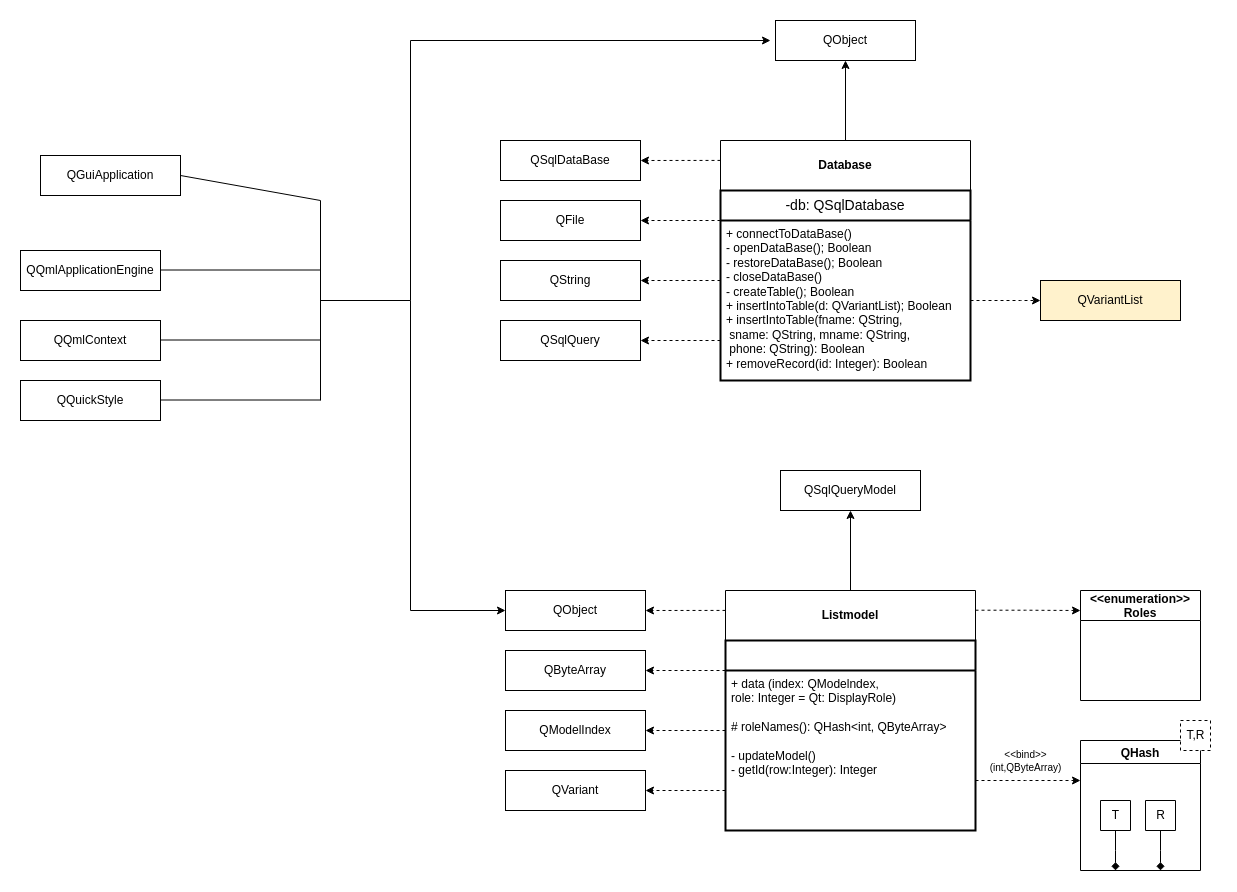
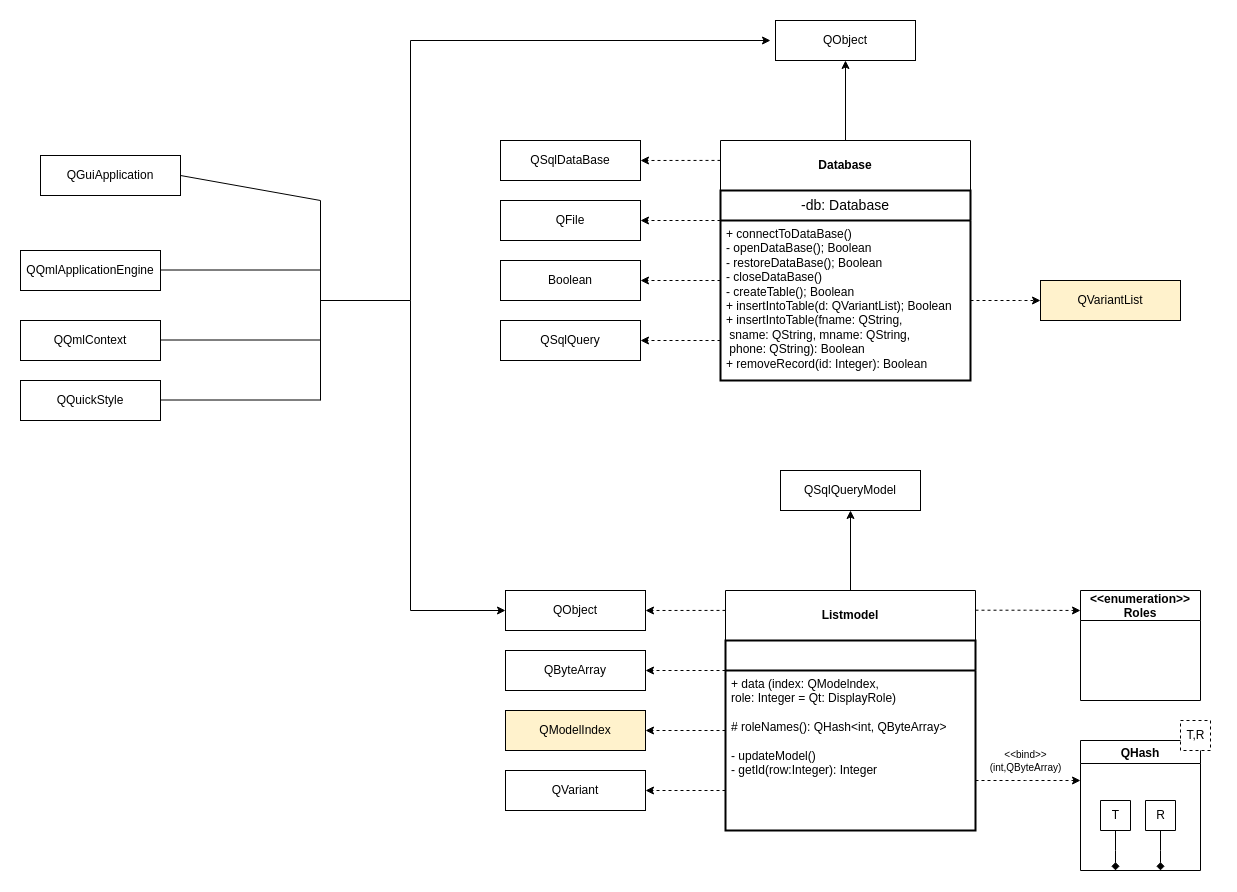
- <mxCell id="3" value="-db: QSqlDatabase" style="swimlane;childLayout=stackLayout;horizontal=1;startSize=30;horizontalStack=0;rounded=1;fontSize=14;fontStyle=0;strokeWidth=2;resizeParent=0;resizeLast=1;shadow=0;dashed=0;align=center;arcSize=0;whiteSpace=wrap;html=1;" parent="2" vertex="1"><mxGeometry y="50" width="250" height="190" as="geometry" /></mxCell>
+ <mxCell id="3" value="-db: Database" style="swimlane;childLayout=stackLayout;horizontal=1;startSize=30;horizontalStack=0;rounded=1;fontSize=14;fontStyle=0;strokeWidth=2;resizeParent=0;resizeLast=1;shadow=0;dashed=0;align=center;arcSize=0;whiteSpace=wrap;html=1;" parent="2" vertex="1"><mxGeometry y="50" width="250" height="190" as="geometry" /></mxCell>
- <mxCell id="12" value="QString" style="rounded=0;whiteSpace=wrap;html=1;" parent="1" vertex="1"><mxGeometry x="500" y="260" width="140" height="40" as="geometry" /></mxCell>
+ <mxCell id="12" value="Boolean" style="rounded=0;whiteSpace=wrap;html=1;" parent="1" vertex="1"><mxGeometry x="500" y="260" width="140" height="40" as="geometry" /></mxCell>
- <mxCell id="27" value="QModelIndex" style="rounded=0;whiteSpace=wrap;html=1;" parent="1" vertex="1"><mxGeometry x="505" y="710" width="140" height="40" as="geometry" /></mxCell>
+ <mxCell id="27" value="QModelIndex" style="rounded=0;whiteSpace=wrap;html=1;fillColor=#fff2cc;" parent="1" vertex="1"><mxGeometry x="505" y="710" width="140" height="40" as="geometry" /></mxCell>
